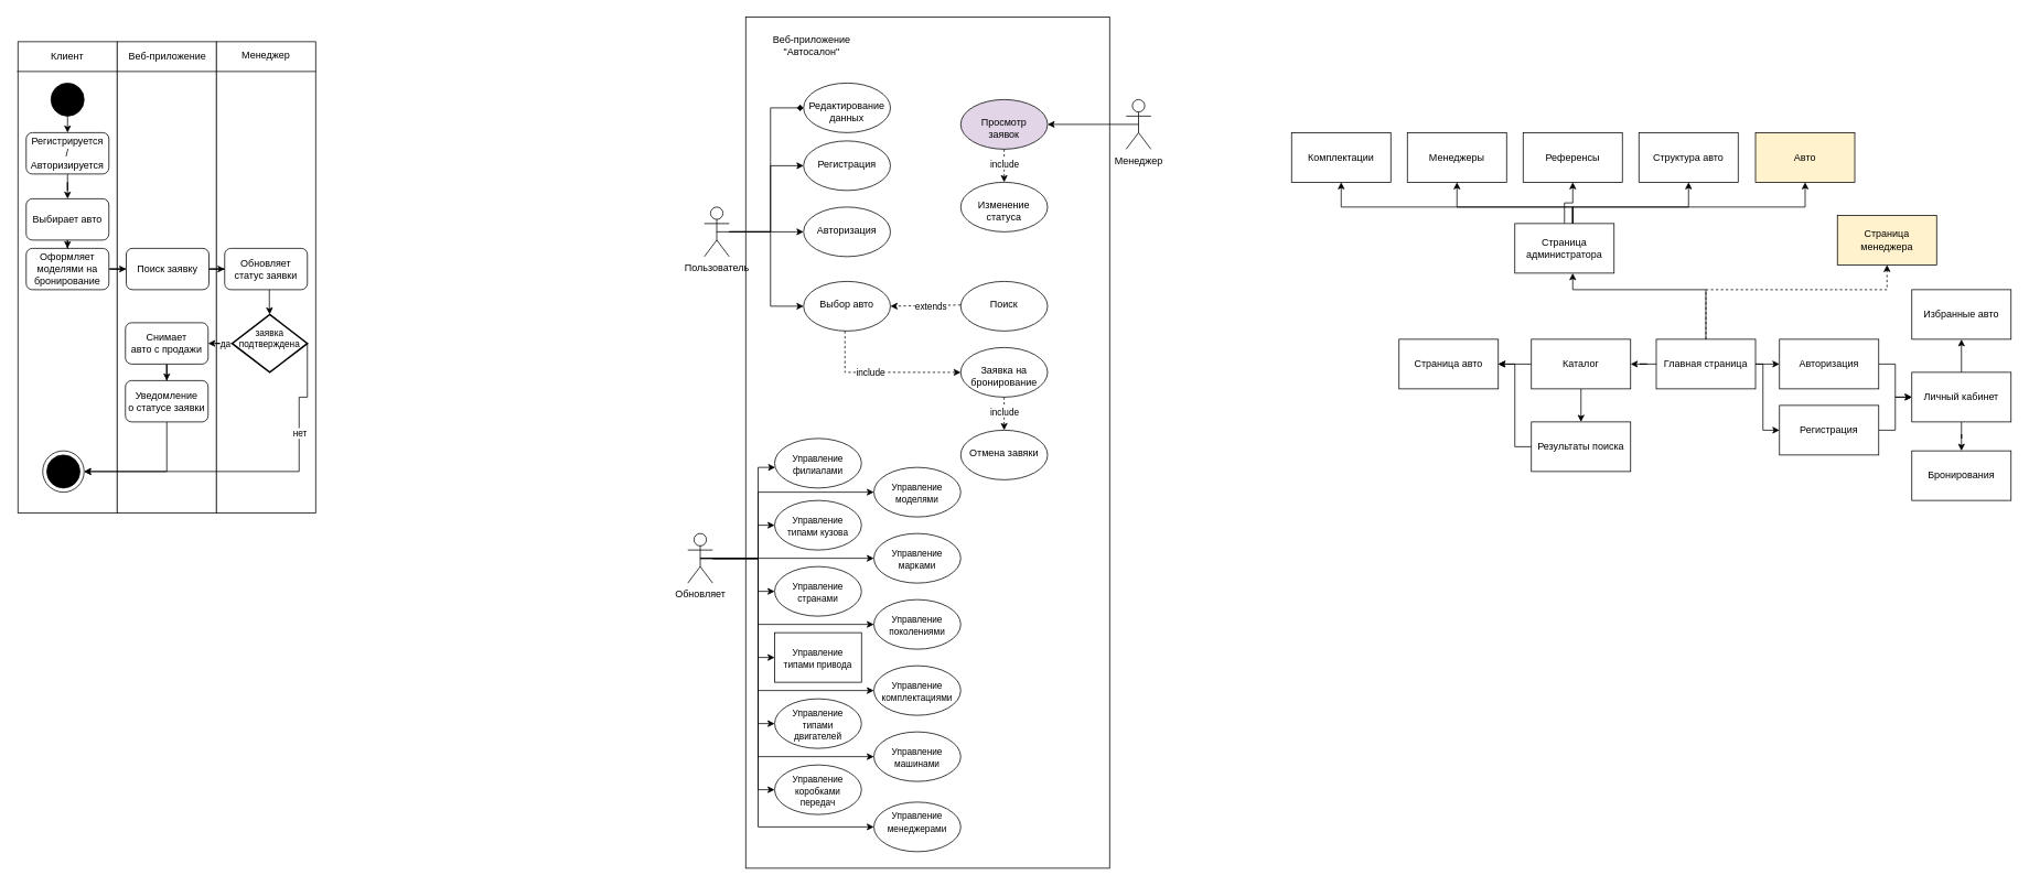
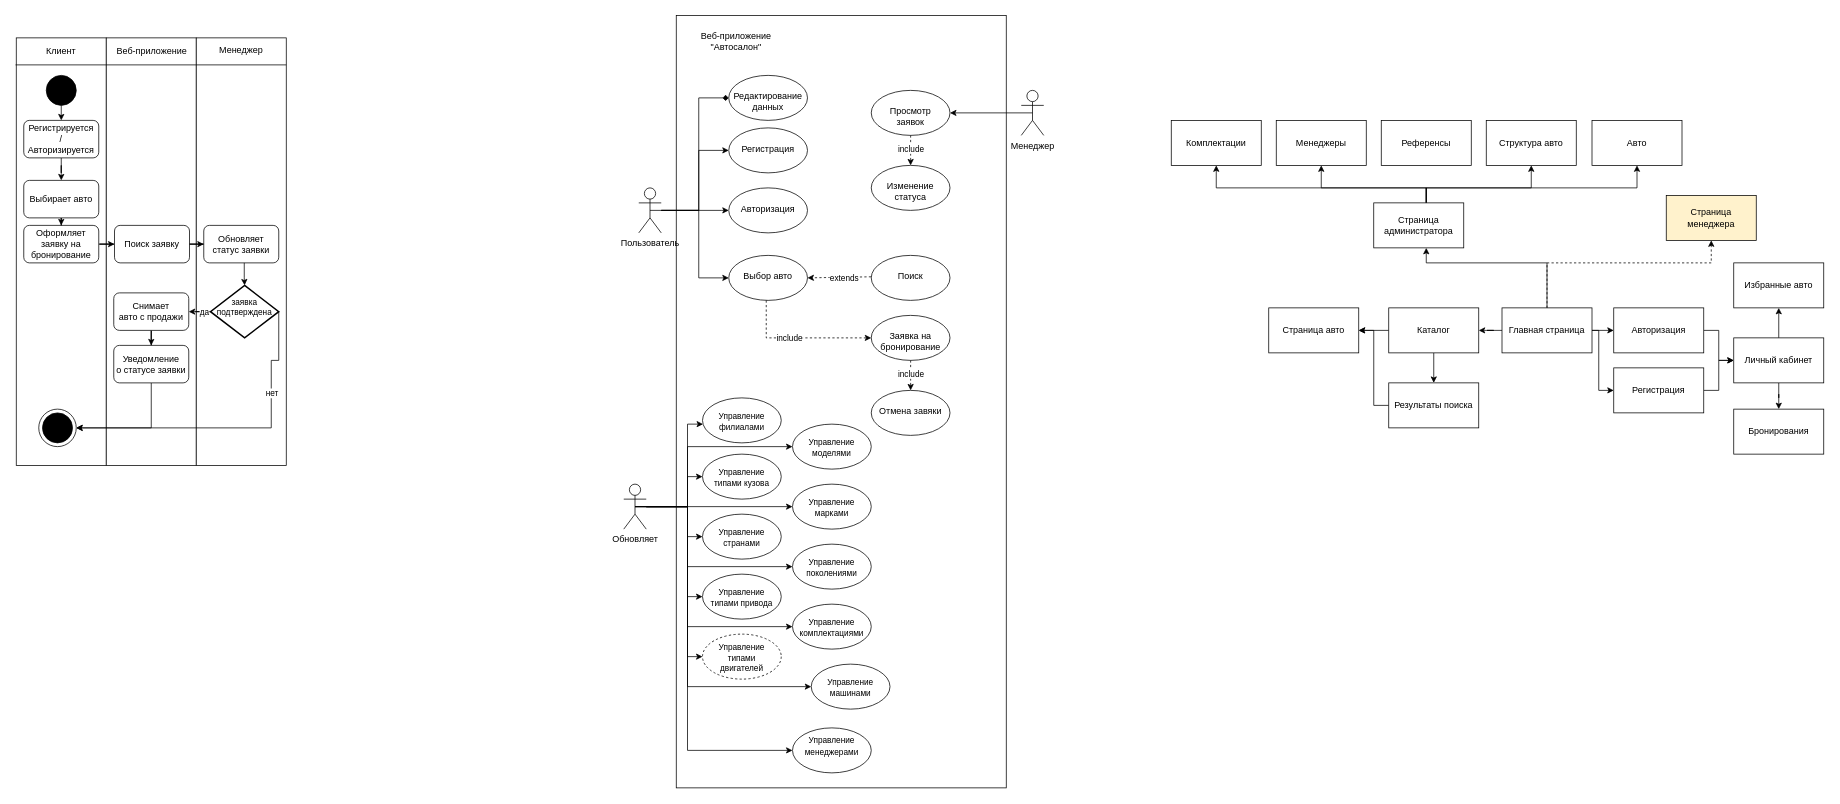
- <mxCell id="46" value="&lt;div&gt;&lt;br&gt;&lt;/div&gt;Просмотр&lt;div&gt;заявок&lt;/div&gt;" style="ellipse;whiteSpace=wrap;html=1;verticalAlign=top;fillColor=#e1d5e7;" vertex="1" parent="1"><mxGeometry x="1161" y="120" width="105" height="60" as="geometry" /></mxCell>
+ <mxCell id="46" value="&lt;div&gt;&lt;br&gt;&lt;/div&gt;Просмотр&lt;div&gt;заявок&lt;/div&gt;" style="ellipse;whiteSpace=wrap;html=1;verticalAlign=top;" vertex="1" parent="1"><mxGeometry x="1161" y="120" width="105" height="60" as="geometry" /></mxCell>
- <mxCell id="100" value="Авто" style="rounded=0;whiteSpace=wrap;html=1;fillColor=#fff2cc;" vertex="1" parent="1"><mxGeometry x="2122" y="160" width="120" height="60" as="geometry" /></mxCell>
+ <mxCell id="100" value="Авто" style="rounded=0;whiteSpace=wrap;html=1;" vertex="1" parent="1"><mxGeometry x="2122" y="160" width="120" height="60" as="geometry" /></mxCell>
- <mxCell id="90" style="edgeStyle=orthogonalEdgeStyle;rounded=0;orthogonalLoop=1;jettySize=auto;html=1;" edge="1" parent="1" source="94" target="97"><mxGeometry relative="1" as="geometry" /></mxCell>
- <mxCell id="67" value="Оформляет&lt;div&gt;моделями на&lt;/div&gt;&lt;div&gt;бронирование&lt;/div&gt;" style="rounded=1;whiteSpace=wrap;html=1;" vertex="1" parent="1"><mxGeometry x="31" y="300" width="100" height="50" as="geometry" /></mxCell>
+ <mxCell id="67" value="Оформляет&lt;div&gt;заявку на&lt;/div&gt;&lt;div&gt;бронирование&lt;/div&gt;" style="rounded=1;whiteSpace=wrap;html=1;" vertex="1" parent="1"><mxGeometry x="31" y="300" width="100" height="50" as="geometry" /></mxCell>
- <mxCell id="28" value="&lt;div&gt;&lt;font style=&quot;font-size: 11px;&quot;&gt;&lt;br&gt;&lt;/font&gt;&lt;/div&gt;&lt;font style=&quot;font-size: 11px;&quot;&gt;Управление&lt;/font&gt;&lt;div&gt;&lt;font style=&quot;font-size: 11px;&quot;&gt;типами привода&lt;/font&gt;&lt;/div&gt;" style="whiteSpace=wrap;html=1;verticalAlign=top;spacing=-2;rounded=0;" vertex="1" parent="1"><mxGeometry x="936" y="765" width="105" height="60" as="geometry" /></mxCell>
+ <mxCell id="28" value="&lt;div&gt;&lt;font style=&quot;font-size: 11px;&quot;&gt;&lt;br&gt;&lt;/font&gt;&lt;/div&gt;&lt;font style=&quot;font-size: 11px;&quot;&gt;Управление&lt;/font&gt;&lt;div&gt;&lt;font style=&quot;font-size: 11px;&quot;&gt;типами привода&lt;/font&gt;&lt;/div&gt;" style="ellipse;whiteSpace=wrap;html=1;verticalAlign=top;spacing=-2;" vertex="1" parent="1"><mxGeometry x="936" y="765" width="105" height="60" as="geometry" /></mxCell>
- <mxCell id="29" value="&lt;div&gt;&lt;font style=&quot;font-size: 11px;&quot;&gt;&lt;br&gt;&lt;/font&gt;&lt;/div&gt;&lt;font style=&quot;font-size: 11px;&quot;&gt;Управление&lt;/font&gt;&lt;div&gt;&lt;font style=&quot;font-size: 11px;&quot;&gt;типами&lt;/font&gt;&lt;/div&gt;&lt;div&gt;&lt;font style=&quot;font-size: 11px;&quot;&gt;двигателей&lt;/font&gt;&lt;/div&gt;" style="ellipse;whiteSpace=wrap;html=1;verticalAlign=top;spacing=-9;" vertex="1" parent="1"><mxGeometry x="936" y="845" width="105" height="60" as="geometry" /></mxCell>
+ <mxCell id="29" value="&lt;div&gt;&lt;font style=&quot;font-size: 11px;&quot;&gt;&lt;br&gt;&lt;/font&gt;&lt;/div&gt;&lt;font style=&quot;font-size: 11px;&quot;&gt;Управление&lt;/font&gt;&lt;div&gt;&lt;font style=&quot;font-size: 11px;&quot;&gt;типами&lt;/font&gt;&lt;/div&gt;&lt;div&gt;&lt;font style=&quot;font-size: 11px;&quot;&gt;двигателей&lt;/font&gt;&lt;/div&gt;" style="ellipse;whiteSpace=wrap;html=1;verticalAlign=top;spacing=-9;dashed=1;" vertex="1" parent="1"><mxGeometry x="936" y="845" width="105" height="60" as="geometry" /></mxCell>
- <mxCell id="35" value="&lt;div&gt;&lt;font style=&quot;font-size: 11px;&quot;&gt;&lt;br&gt;&lt;/font&gt;&lt;/div&gt;&lt;font style=&quot;font-size: 11px;&quot;&gt;Управление&lt;/font&gt;&lt;div&gt;&lt;span style=&quot;font-size: 11px;&quot;&gt;машинами&lt;/span&gt;&lt;/div&gt;" style="ellipse;whiteSpace=wrap;html=1;verticalAlign=top;spacing=-2;" vertex="1" parent="1"><mxGeometry x="1056" y="885" width="105" height="60" as="geometry" /></mxCell>
+ <mxCell id="35" value="&lt;div&gt;&lt;font style=&quot;font-size: 11px;&quot;&gt;&lt;br&gt;&lt;/font&gt;&lt;/div&gt;&lt;font style=&quot;font-size: 11px;&quot;&gt;Управление&lt;/font&gt;&lt;div&gt;&lt;span style=&quot;font-size: 11px;&quot;&gt;машинами&lt;/span&gt;&lt;/div&gt;" style="ellipse;whiteSpace=wrap;html=1;verticalAlign=top;spacing=-2;" vertex="1" parent="1"><mxGeometry x="1081" y="885" width="105" height="60" as="geometry" /></mxCell>
- <mxCell id="14" style="edgeStyle=orthogonalEdgeStyle;rounded=0;orthogonalLoop=1;jettySize=auto;html=1;entryX=0;entryY=0.5;entryDx=0;entryDy=0;" edge="1" parent="1" source="21" target="30"><mxGeometry relative="1" as="geometry"><Array as="points"><mxPoint x="916" y="675" /><mxPoint x="916" y="955" /></Array></mxGeometry></mxCell>
- <mxCell id="30" value="&lt;div&gt;&lt;font style=&quot;font-size: 11px;&quot;&gt;&lt;br&gt;&lt;/font&gt;&lt;/div&gt;&lt;font style=&quot;font-size: 11px;&quot;&gt;Управление&lt;/font&gt;&lt;div&gt;&lt;span style=&quot;font-size: 11px;&quot;&gt;коробками&lt;/span&gt;&lt;/div&gt;&lt;div&gt;&lt;span style=&quot;font-size: 11px;&quot;&gt;передач&lt;/span&gt;&lt;/div&gt;" style="ellipse;whiteSpace=wrap;html=1;verticalAlign=top;spacing=-9;" vertex="1" parent="1"><mxGeometry x="936" y="925" width="105" height="60" as="geometry" /></mxCell>
